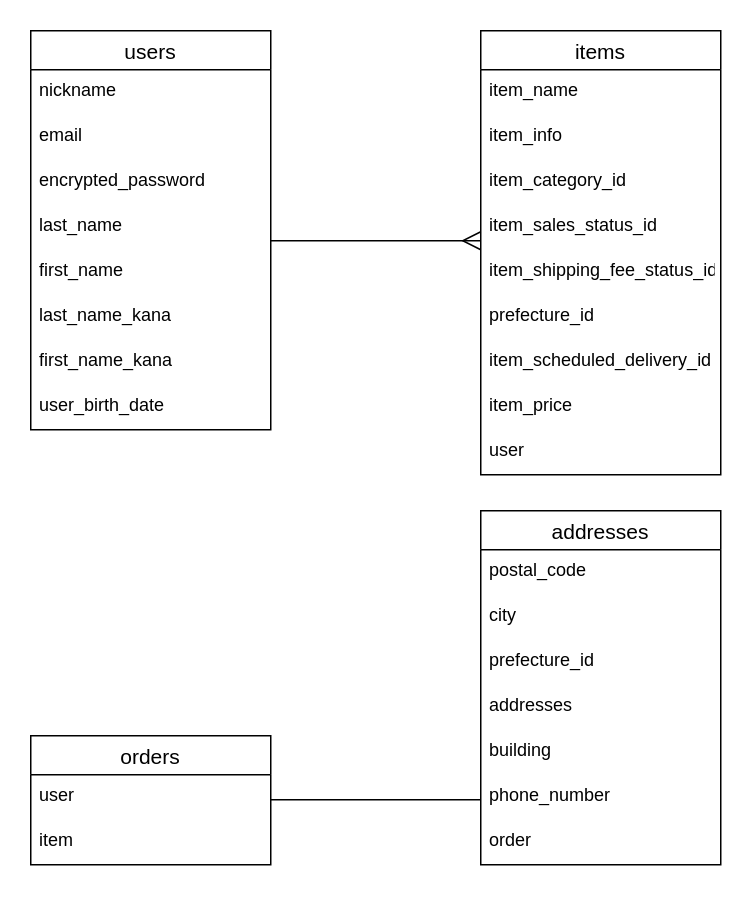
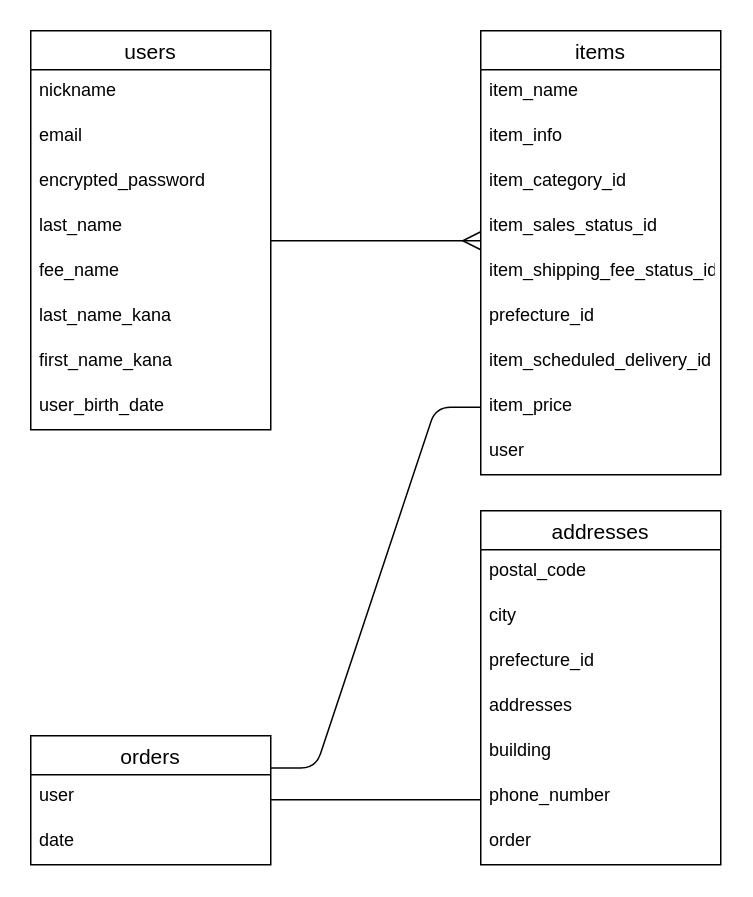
- <mxCell id="7" value="first_name" style="text;strokeColor=none;fillColor=none;spacingLeft=4;spacingRight=4;overflow=hidden;rotatable=0;points=[[0,0.5],[1,0.5]];portConstraint=eastwest;fontSize=12;labelBorderColor=none;" parent="2" vertex="1"><mxGeometry y="146" width="160" height="30" as="geometry" /></mxCell>
+ <mxCell id="7" value="fee_name" style="text;strokeColor=none;fillColor=none;spacingLeft=4;spacingRight=4;overflow=hidden;rotatable=0;points=[[0,0.5],[1,0.5]];portConstraint=eastwest;fontSize=12;labelBorderColor=none;" parent="2" vertex="1"><mxGeometry y="146" width="160" height="30" as="geometry" /></mxCell>
+ <mxCell id="32" value="" style="edgeStyle=entityRelationEdgeStyle;fontSize=12;html=1;endArrow=none;entryX=0;entryY=0.5;entryDx=0;entryDy=0;endSize=10;startArrow=none;startFill=0;startSize=10;exitX=1;exitY=0.25;exitDx=0;exitDy=0;endFill=0;" parent="1" target="22" edge="1" source="11"><mxGeometry width="100" height="100" relative="1" as="geometry"><mxPoint x="180" y="361" as="sourcePoint" /><mxPoint x="280" y="220" as="targetPoint" /></mxGeometry></mxCell>
- <mxCell id="13" value="item" style="text;strokeColor=none;fillColor=none;spacingLeft=4;spacingRight=4;overflow=hidden;rotatable=0;points=[[0,0.5],[1,0.5]];portConstraint=eastwest;fontSize=12;" vertex="1" parent="11"><mxGeometry y="56" width="160" height="30" as="geometry" /></mxCell>
+ <mxCell id="13" value="date" style="text;strokeColor=none;fillColor=none;spacingLeft=4;spacingRight=4;overflow=hidden;rotatable=0;points=[[0,0.5],[1,0.5]];portConstraint=eastwest;fontSize=12;" vertex="1" parent="11"><mxGeometry y="56" width="160" height="30" as="geometry" /></mxCell>
